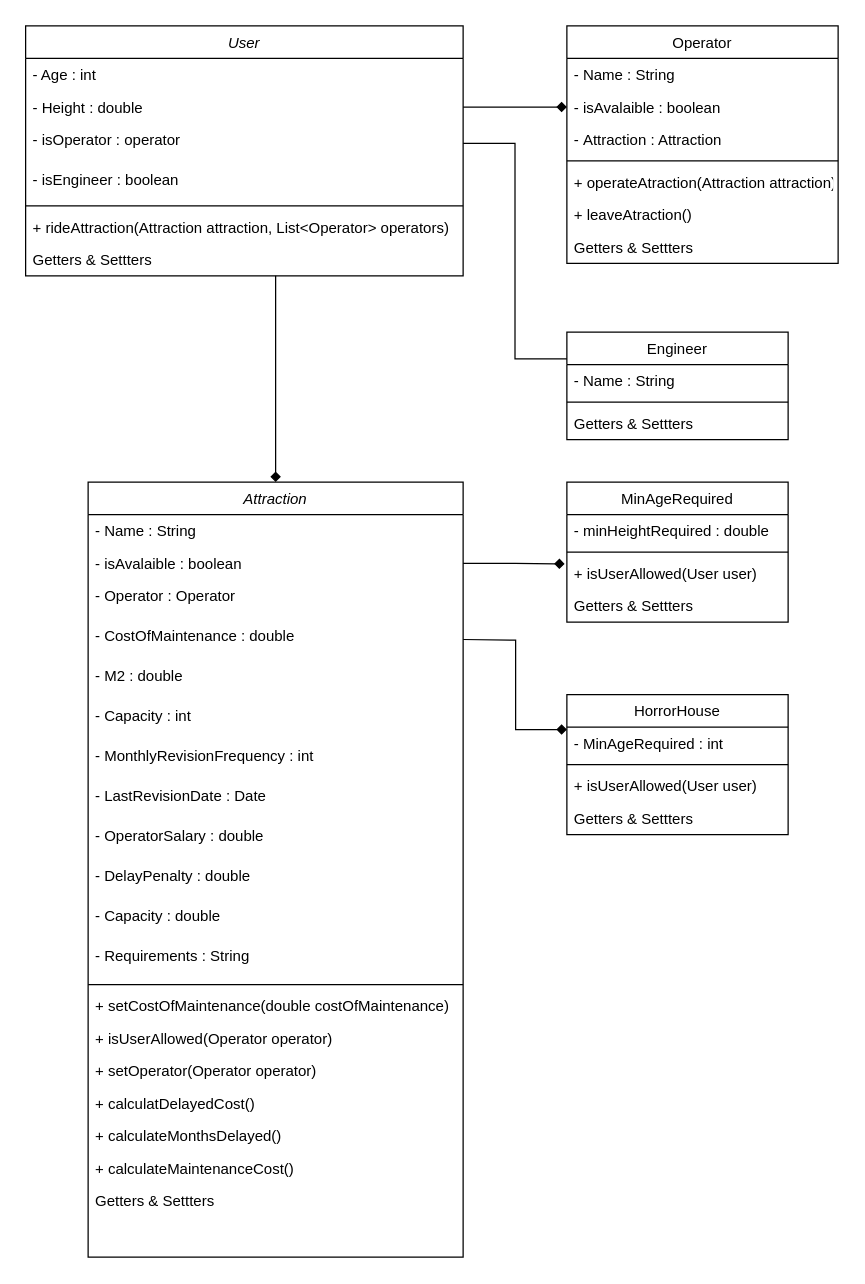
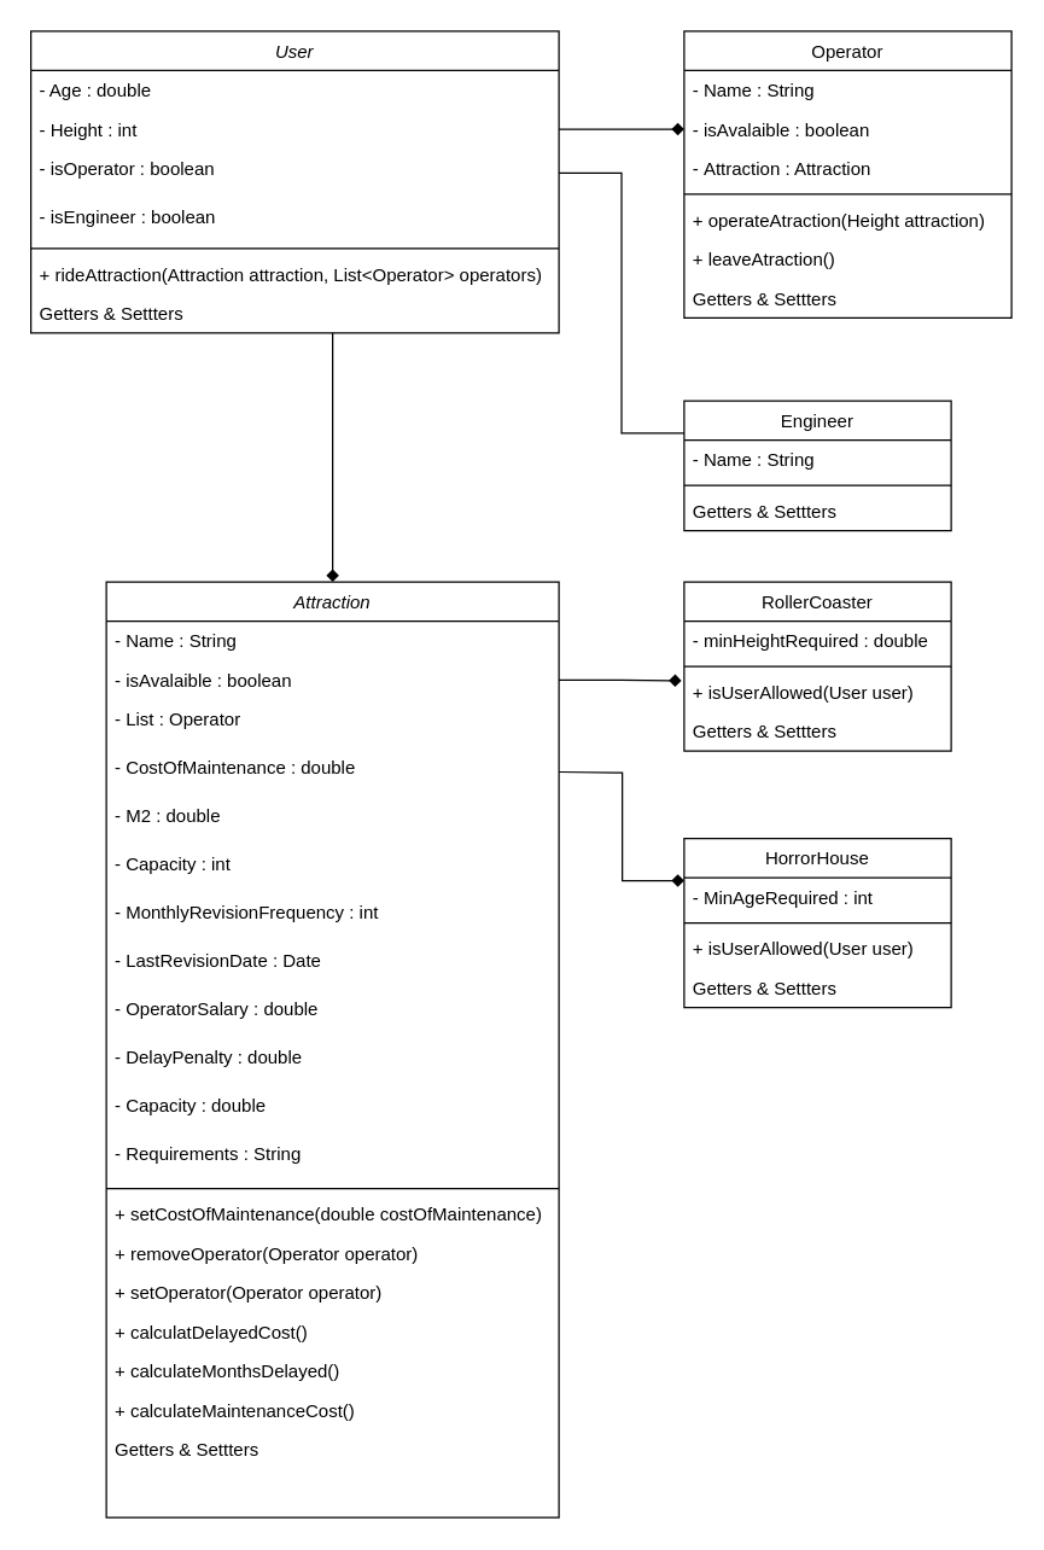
- <mxCell id="4" value="- Age : int" style="text;align=left;verticalAlign=top;spacingLeft=4;spacingRight=4;overflow=hidden;rotatable=0;points=[[0,0.5],[1,0.5]];portConstraint=eastwest;" parent="3" vertex="1"><mxGeometry y="26" width="350" height="26" as="geometry" /></mxCell>
+ <mxCell id="4" value="- Age : double" style="text;align=left;verticalAlign=top;spacingLeft=4;spacingRight=4;overflow=hidden;rotatable=0;points=[[0,0.5],[1,0.5]];portConstraint=eastwest;" parent="3" vertex="1"><mxGeometry y="26" width="350" height="26" as="geometry" /></mxCell>
- <mxCell id="5" value="- Height : double" style="text;align=left;verticalAlign=top;spacingLeft=4;spacingRight=4;overflow=hidden;rotatable=0;points=[[0,0.5],[1,0.5]];portConstraint=eastwest;rounded=0;shadow=0;html=0;" parent="3" vertex="1"><mxGeometry y="52" width="350" height="26" as="geometry" /></mxCell>
+ <mxCell id="5" value="- Height : int" style="text;align=left;verticalAlign=top;spacingLeft=4;spacingRight=4;overflow=hidden;rotatable=0;points=[[0,0.5],[1,0.5]];portConstraint=eastwest;rounded=0;shadow=0;html=0;" parent="3" vertex="1"><mxGeometry y="52" width="350" height="26" as="geometry" /></mxCell>
- <mxCell id="6" value="- isOperator : operator" style="text;align=left;verticalAlign=top;spacingLeft=4;spacingRight=4;overflow=hidden;rotatable=0;points=[[0,0.5],[1,0.5]];portConstraint=eastwest;rounded=0;shadow=0;html=0;" parent="3" vertex="1"><mxGeometry y="78" width="350" height="32" as="geometry" /></mxCell>
+ <mxCell id="6" value="- isOperator : boolean" style="text;align=left;verticalAlign=top;spacingLeft=4;spacingRight=4;overflow=hidden;rotatable=0;points=[[0,0.5],[1,0.5]];portConstraint=eastwest;rounded=0;shadow=0;html=0;" parent="3" vertex="1"><mxGeometry y="78" width="350" height="32" as="geometry" /></mxCell>
- <mxCell id="20" value="+ operateAtraction(Attraction attraction)" style="text;align=left;verticalAlign=top;spacingLeft=4;spacingRight=4;overflow=hidden;rotatable=0;points=[[0,0.5],[1,0.5]];portConstraint=eastwest;" parent="15" vertex="1"><mxGeometry y="112" width="217" height="26" as="geometry" /></mxCell>
+ <mxCell id="20" value="+ operateAtraction(Height attraction)" style="text;align=left;verticalAlign=top;spacingLeft=4;spacingRight=4;overflow=hidden;rotatable=0;points=[[0,0.5],[1,0.5]];portConstraint=eastwest;" parent="15" vertex="1"><mxGeometry y="112" width="217" height="26" as="geometry" /></mxCell>
- <mxCell id="28" value="MinAgeRequired" style="swimlane;fontStyle=0;align=center;verticalAlign=top;childLayout=stackLayout;horizontal=1;startSize=26;horizontalStack=0;resizeParent=1;resizeLast=0;collapsible=1;marginBottom=0;rounded=0;shadow=0;strokeWidth=1;" vertex="1" parent="1"><mxGeometry x="453" y="385" width="177" height="112" as="geometry"><mxRectangle x="130" y="380" width="160" height="26" as="alternateBounds" /></mxGeometry></mxCell>
+ <mxCell id="28" value="RollerCoaster" style="swimlane;fontStyle=0;align=center;verticalAlign=top;childLayout=stackLayout;horizontal=1;startSize=26;horizontalStack=0;resizeParent=1;resizeLast=0;collapsible=1;marginBottom=0;rounded=0;shadow=0;strokeWidth=1;" vertex="1" parent="1"><mxGeometry x="453" y="385" width="177" height="112" as="geometry"><mxRectangle x="130" y="380" width="160" height="26" as="alternateBounds" /></mxGeometry></mxCell>
- <mxCell id="36" value="- Operator : Operator" style="text;align=left;verticalAlign=top;spacingLeft=4;spacingRight=4;overflow=hidden;rotatable=0;points=[[0,0.5],[1,0.5]];portConstraint=eastwest;rounded=0;shadow=0;html=0;" vertex="1" parent="33"><mxGeometry y="78" width="300" height="32" as="geometry" /></mxCell>
+ <mxCell id="36" value="- List : Operator" style="text;align=left;verticalAlign=top;spacingLeft=4;spacingRight=4;overflow=hidden;rotatable=0;points=[[0,0.5],[1,0.5]];portConstraint=eastwest;rounded=0;shadow=0;html=0;" vertex="1" parent="33"><mxGeometry y="78" width="300" height="32" as="geometry" /></mxCell>
- <mxCell id="48" value="+ isUserAllowed(Operator operator)" style="text;align=left;verticalAlign=top;spacingLeft=4;spacingRight=4;overflow=hidden;rotatable=0;points=[[0,0.5],[1,0.5]];portConstraint=eastwest;" vertex="1" parent="33"><mxGeometry y="432" width="300" height="26" as="geometry" /></mxCell>
+ <mxCell id="48" value="+ removeOperator(Operator operator)" style="text;align=left;verticalAlign=top;spacingLeft=4;spacingRight=4;overflow=hidden;rotatable=0;points=[[0,0.5],[1,0.5]];portConstraint=eastwest;" vertex="1" parent="33"><mxGeometry y="432" width="300" height="26" as="geometry" /></mxCell>
